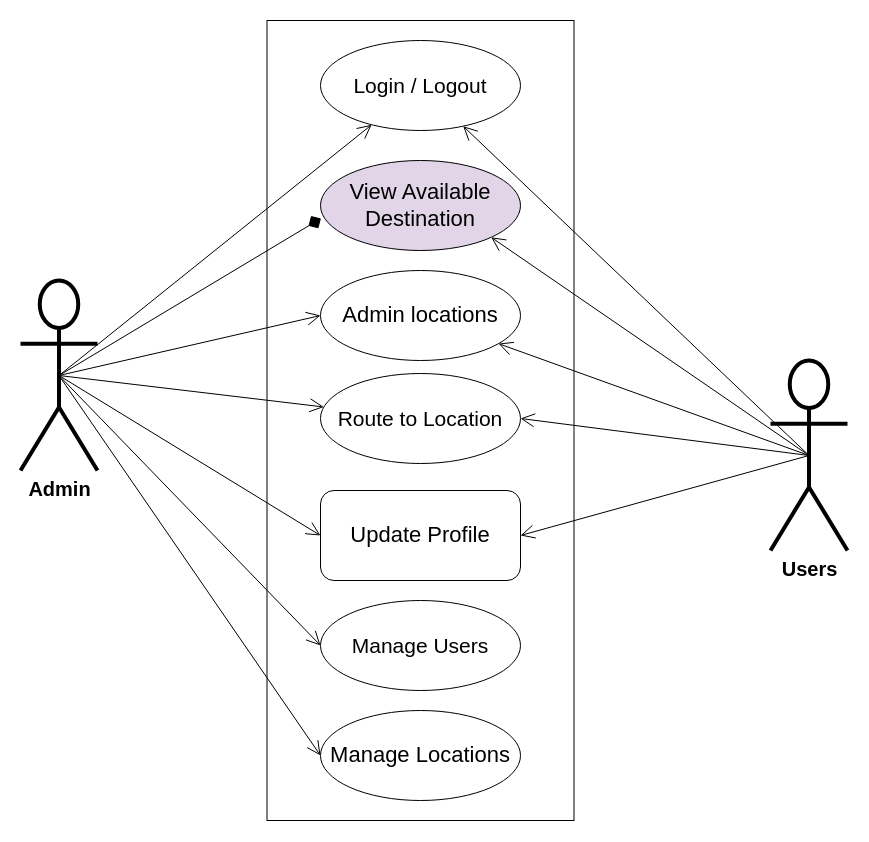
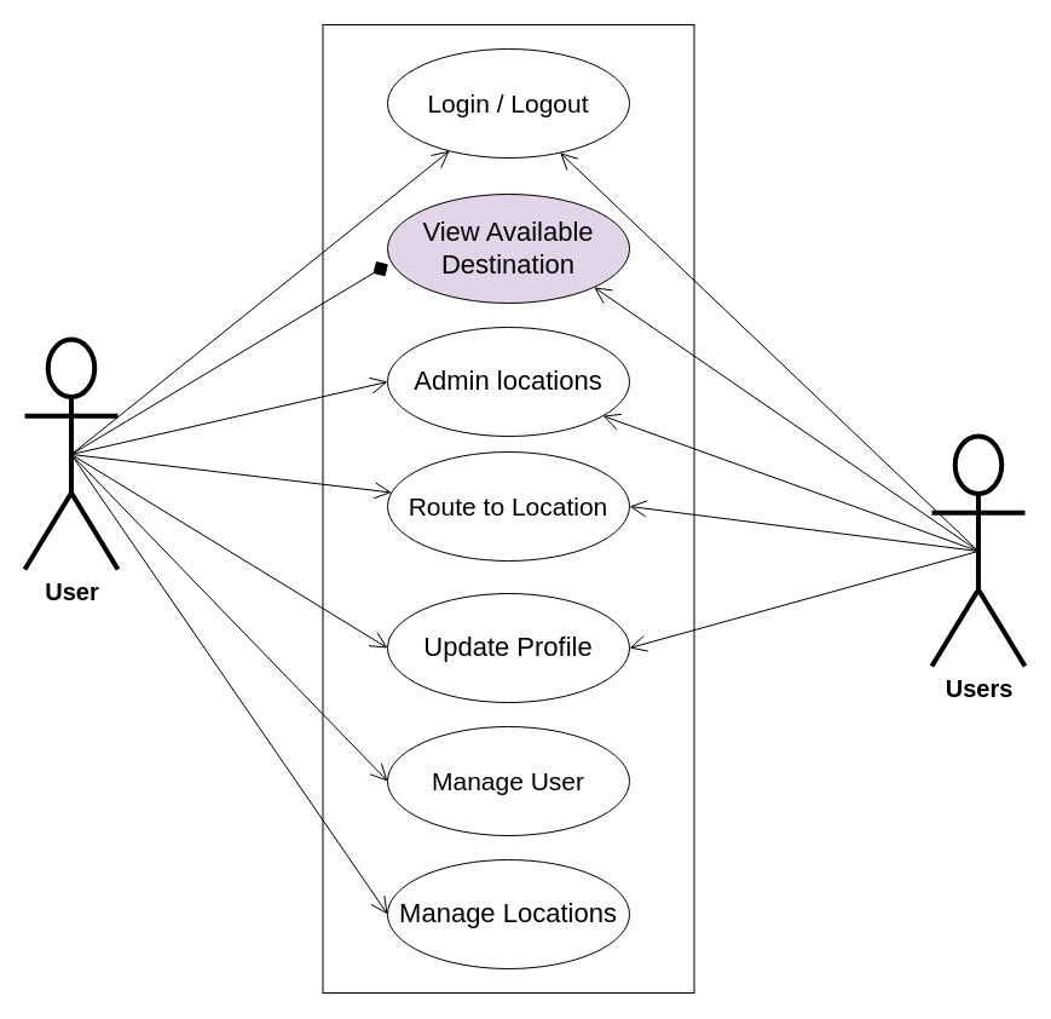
- <mxCell id="3" value="&lt;font size=&quot;1&quot;&gt;&lt;b style=&quot;font-size: 20px&quot;&gt;Admin&lt;/b&gt;&lt;/font&gt;" style="shape=umlActor;verticalLabelPosition=bottom;verticalAlign=top;html=1;strokeWidth=4;" parent="1" vertex="1"><mxGeometry x="20" y="280" width="77" height="190" as="geometry" /></mxCell>
+ <mxCell id="3" value="&lt;font size=&quot;1&quot;&gt;&lt;b style=&quot;font-size: 20px&quot;&gt;User&lt;/b&gt;&lt;/font&gt;" style="shape=umlActor;verticalLabelPosition=bottom;verticalAlign=top;html=1;strokeWidth=4;" parent="1" vertex="1"><mxGeometry x="20" y="280" width="77" height="190" as="geometry" /></mxCell>
- <mxCell id="10" value="&lt;span style=&quot;font-size: 22px&quot;&gt;Update Profile&lt;/span&gt;" style="whiteSpace=wrap;html=1;rounded=1;" parent="1" vertex="1"><mxGeometry x="320" y="490" width="200" height="90" as="geometry" /></mxCell>
+ <mxCell id="10" value="&lt;span style=&quot;font-size: 22px&quot;&gt;Update Profile&lt;/span&gt;" style="ellipse;whiteSpace=wrap;html=1;" parent="1" vertex="1"><mxGeometry x="320" y="490" width="200" height="90" as="geometry" /></mxCell>
- <mxCell id="17" value="&lt;span style=&quot;font-size: 21px&quot;&gt;Manage Users&lt;/span&gt;" style="ellipse;whiteSpace=wrap;html=1;" parent="1" vertex="1"><mxGeometry x="320" y="600" width="200" height="90" as="geometry" /></mxCell>
+ <mxCell id="17" value="&lt;span style=&quot;font-size: 21px&quot;&gt;Manage User&lt;/span&gt;" style="ellipse;whiteSpace=wrap;html=1;" parent="1" vertex="1"><mxGeometry x="320" y="600" width="200" height="90" as="geometry" /></mxCell>
